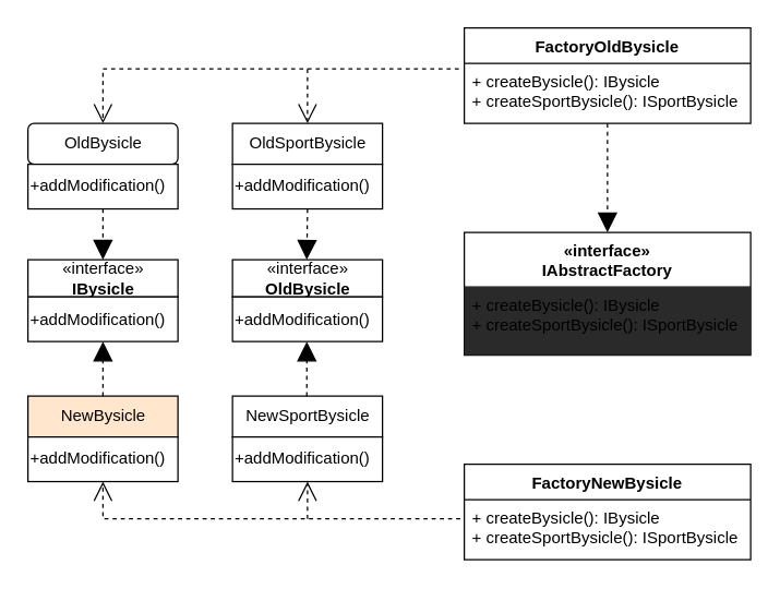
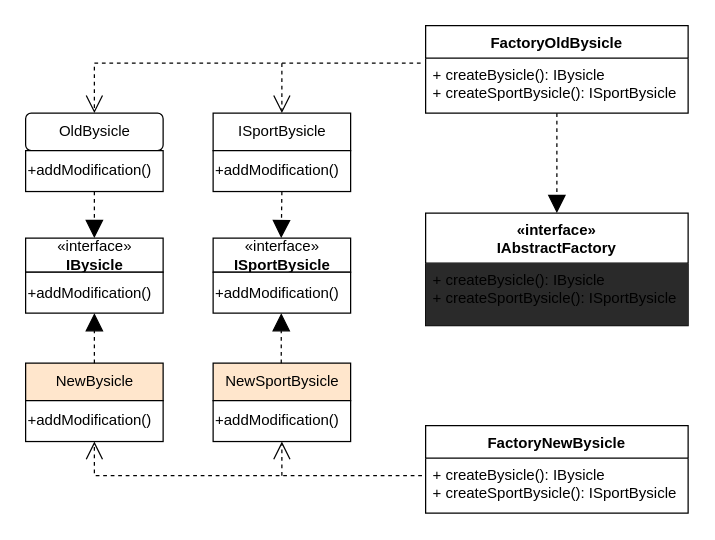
- <mxCell id="29" value="OldSportBysicle" style="html=1;" parent="28" vertex="1"><mxGeometry width="110" height="30" as="geometry" /></mxCell>
+ <mxCell id="29" value="ISportBysicle" style="html=1;" parent="28" vertex="1"><mxGeometry width="110" height="30" as="geometry" /></mxCell>
- <mxCell id="13" value="«interface»&lt;br&gt;&lt;b&gt;OldBysicle&lt;/b&gt;" style="html=1;" parent="12" vertex="1"><mxGeometry width="110" height="27.273" as="geometry" /></mxCell>
+ <mxCell id="13" value="«interface»&lt;br&gt;&lt;b&gt;ISportBysicle&lt;/b&gt;" style="html=1;" parent="12" vertex="1"><mxGeometry width="110" height="27.273" as="geometry" /></mxCell>
- <mxCell id="16" value="NewSportBysicle" style="html=1;" parent="1" vertex="1"><mxGeometry x="170" y="290" width="110" height="30" as="geometry" /></mxCell>
+ <mxCell id="16" value="NewSportBysicle" style="html=1;fillColor=#ffe6cc;" parent="1" vertex="1"><mxGeometry x="170" y="290" width="110" height="30" as="geometry" /></mxCell>
